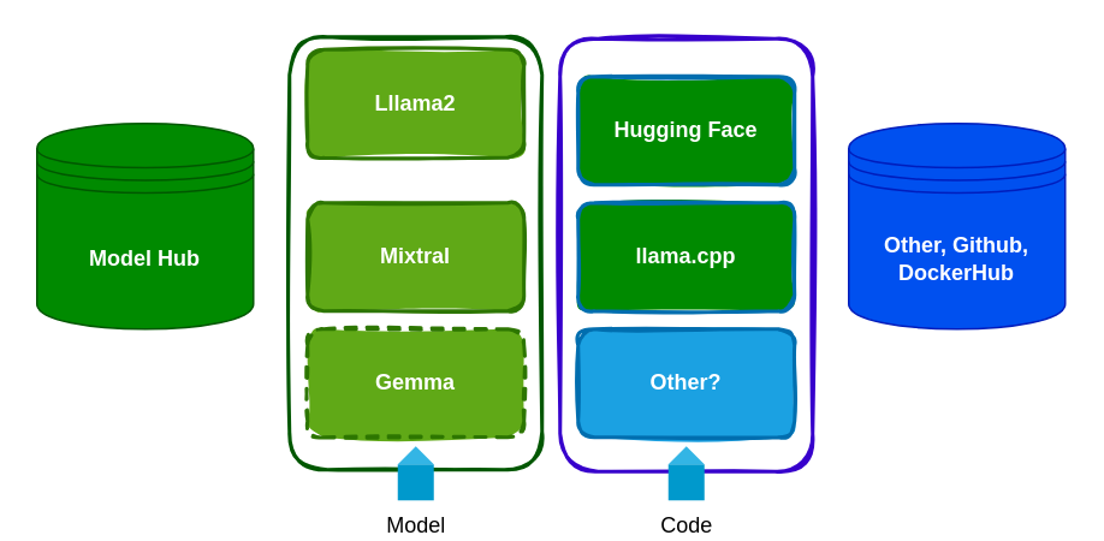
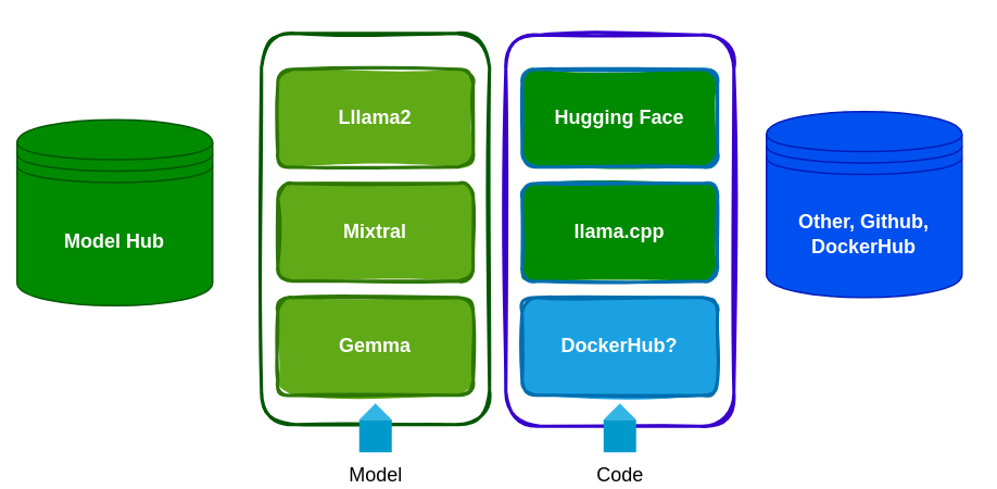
- <mxCell id="7" value="&lt;b&gt;Lllama2&lt;/b&gt;" style="rounded=1;whiteSpace=wrap;html=1;strokeWidth=2;fillWeight=4;hachureGap=8;hachureAngle=45;fillColor=#60a917;sketch=1;fontColor=#ffffff;strokeColor=#2D7600;fillStyle=solid;" parent="1" vertex="1"><mxGeometry x="170" y="27" width="120" height="60" as="geometry" /></mxCell>
+ <mxCell id="7" value="&lt;b&gt;Lllama2&lt;/b&gt;" style="rounded=1;whiteSpace=wrap;html=1;strokeWidth=2;fillWeight=4;hachureGap=8;hachureAngle=45;fillColor=#60a917;sketch=1;fontColor=#ffffff;strokeColor=#2D7600;fillStyle=solid;" parent="1" vertex="1"><mxGeometry x="170" y="42" width="120" height="60" as="geometry" /></mxCell>
- <mxCell id="12" value="&lt;b&gt;Model Hub&lt;/b&gt;" style="shape=datastore;whiteSpace=wrap;html=1;fillColor=#008a00;fontColor=#ffffff;strokeColor=#005700;" parent="1" vertex="1"><mxGeometry x="20" y="68" width="120" height="114" as="geometry" /></mxCell>
+ <mxCell id="12" value="&lt;b&gt;Model Hub&lt;/b&gt;" style="shape=datastore;whiteSpace=wrap;html=1;fillColor=#008a00;fontColor=#ffffff;strokeColor=#005700;" parent="1" vertex="1"><mxGeometry x="10" y="73" width="120" height="114" as="geometry" /></mxCell>
- <mxCell id="9" value="&lt;b&gt;Gemma&lt;/b&gt;" style="rounded=1;whiteSpace=wrap;html=1;strokeWidth=2;fillWeight=4;hachureGap=8;hachureAngle=45;fillColor=#60a917;sketch=1;fontColor=#ffffff;strokeColor=#2D7600;fillStyle=solid;dashed=1;" parent="1" vertex="1"><mxGeometry x="170" y="182" width="120" height="60" as="geometry" /></mxCell>
+ <mxCell id="9" value="&lt;b&gt;Gemma&lt;/b&gt;" style="rounded=1;whiteSpace=wrap;html=1;strokeWidth=2;fillWeight=4;hachureGap=8;hachureAngle=45;fillColor=#60a917;sketch=1;fontColor=#ffffff;strokeColor=#2D7600;fillStyle=solid;" parent="1" vertex="1"><mxGeometry x="170" y="182" width="120" height="60" as="geometry" /></mxCell>
- <mxCell id="6" value="&lt;b&gt;Other?&lt;/b&gt;" style="rounded=1;whiteSpace=wrap;html=1;strokeWidth=2;fillWeight=4;hachureGap=8;hachureAngle=45;fillColor=#1ba1e2;sketch=1;fontColor=#ffffff;strokeColor=#006EAF;fillStyle=solid;" parent="1" vertex="1"><mxGeometry x="320" y="182" width="120" height="60" as="geometry" /></mxCell>
+ <mxCell id="6" value="&lt;b&gt;DockerHub?&lt;/b&gt;" style="rounded=1;whiteSpace=wrap;html=1;strokeWidth=2;fillWeight=4;hachureGap=8;hachureAngle=45;fillColor=#1ba1e2;sketch=1;fontColor=#ffffff;strokeColor=#006EAF;fillStyle=solid;" parent="1" vertex="1"><mxGeometry x="320" y="182" width="120" height="60" as="geometry" /></mxCell>
